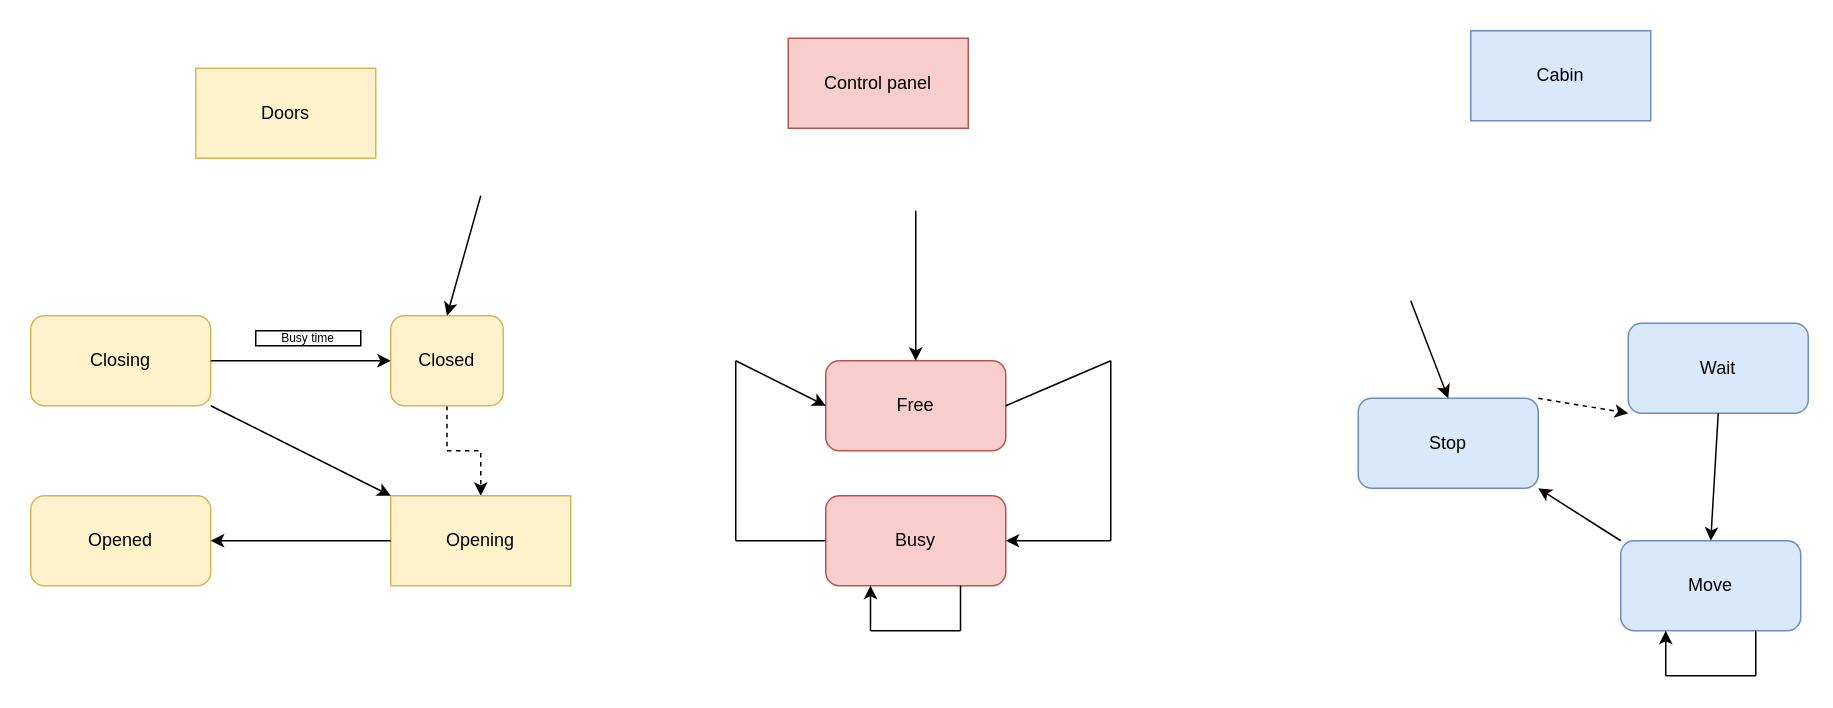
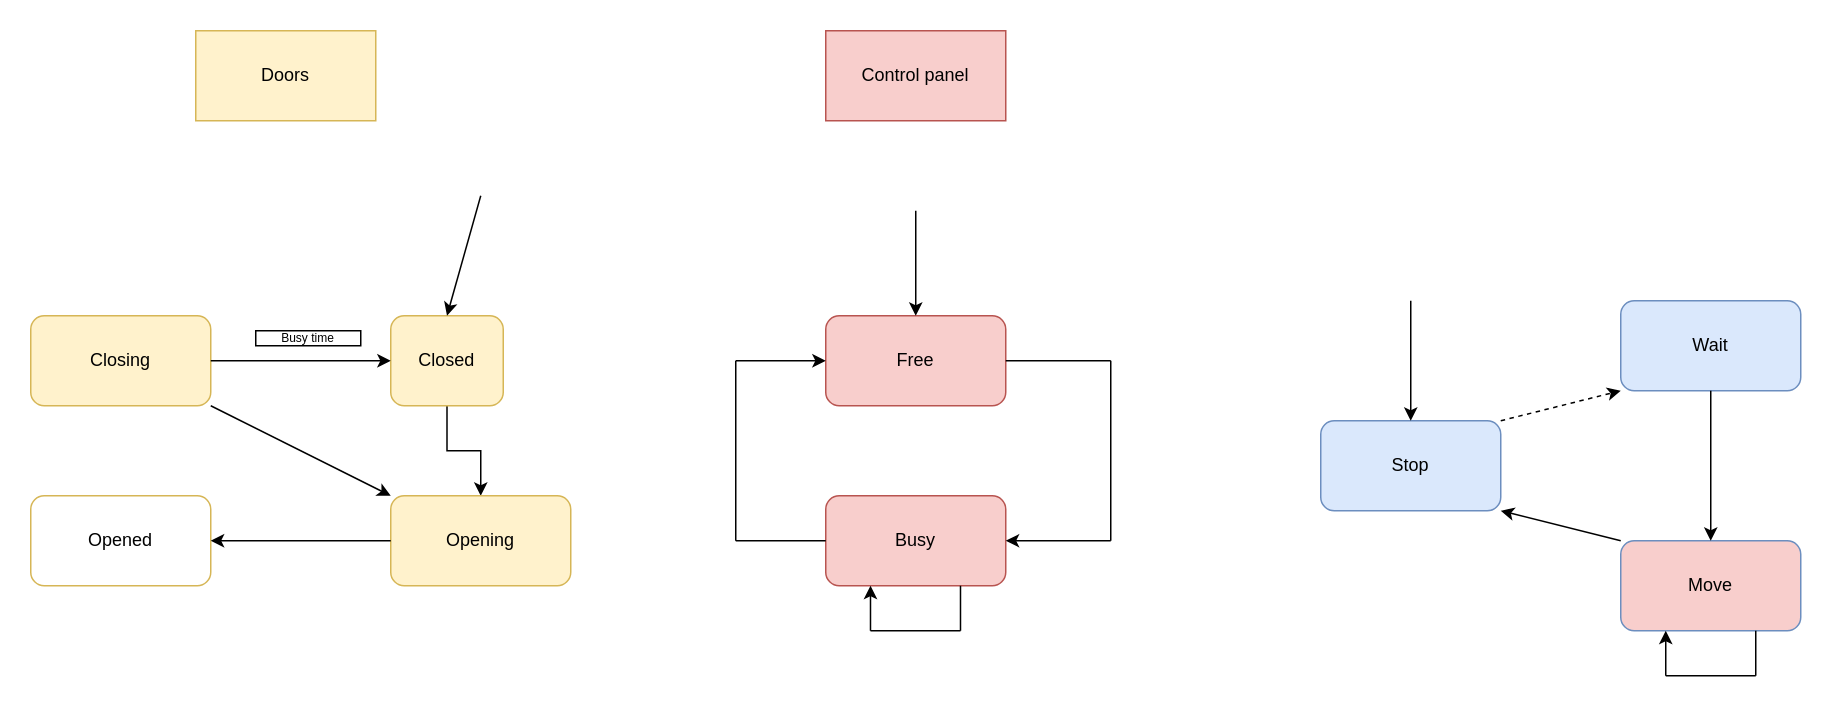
- <mxCell id="32" value="Cabin" style="rounded=0;whiteSpace=wrap;html=1;fillColor=#dae8fc;strokeColor=#6c8ebf;" parent="1" vertex="1"><mxGeometry x="980" y="20" width="120" height="60" as="geometry" /></mxCell>
- <mxCell id="31" value="Control panel" style="rounded=0;whiteSpace=wrap;html=1;fillColor=#f8cecc;strokeColor=#b85450;" parent="1" vertex="1"><mxGeometry x="525" y="25" width="120" height="60" as="geometry" /></mxCell>
+ <mxCell id="31" value="Control panel" style="rounded=0;whiteSpace=wrap;html=1;fillColor=#f8cecc;strokeColor=#b85450;" parent="1" vertex="1"><mxGeometry x="550" y="20" width="120" height="60" as="geometry" /></mxCell>
- <mxCell id="30" value="Doors" style="rounded=0;whiteSpace=wrap;html=1;fillColor=#fff2cc;strokeColor=#d6b656;" parent="1" vertex="1"><mxGeometry x="130" y="45" width="120" height="60" as="geometry" /></mxCell>
+ <mxCell id="30" value="Doors" style="rounded=0;whiteSpace=wrap;html=1;fillColor=#fff2cc;strokeColor=#d6b656;" parent="1" vertex="1"><mxGeometry x="130" y="20" width="120" height="60" as="geometry" /></mxCell>
- <mxCell id="21" value="Wait" style="rounded=1;whiteSpace=wrap;html=1;fillColor=#dae8fc;strokeColor=#6c8ebf;" parent="1" vertex="1"><mxGeometry x="1085" y="215" width="120" height="60" as="geometry" /></mxCell>
+ <mxCell id="21" value="Wait" style="rounded=1;whiteSpace=wrap;html=1;fillColor=#dae8fc;strokeColor=#6c8ebf;" parent="1" vertex="1"><mxGeometry x="1080" y="200" width="120" height="60" as="geometry" /></mxCell>
- <mxCell id="11" value="Free" style="rounded=1;whiteSpace=wrap;html=1;fillColor=#f8cecc;strokeColor=#b85450;" parent="1" vertex="1"><mxGeometry x="550" y="240" width="120" height="60" as="geometry" /></mxCell>
+ <mxCell id="11" value="Free" style="rounded=1;whiteSpace=wrap;html=1;fillColor=#f8cecc;strokeColor=#b85450;" parent="1" vertex="1"><mxGeometry x="550" y="210" width="120" height="60" as="geometry" /></mxCell>
- <mxCell id="20" value="Stop" style="rounded=1;whiteSpace=wrap;html=1;fillColor=#dae8fc;strokeColor=#6c8ebf;" parent="1" vertex="1"><mxGeometry x="905" y="265" width="120" height="60" as="geometry" /></mxCell>
+ <mxCell id="20" value="Stop" style="rounded=1;whiteSpace=wrap;html=1;fillColor=#dae8fc;strokeColor=#6c8ebf;" parent="1" vertex="1"><mxGeometry x="880" y="280" width="120" height="60" as="geometry" /></mxCell>
- <mxCell id="3" value="" style="edgeStyle=orthogonalEdgeStyle;rounded=0;orthogonalLoop=1;jettySize=auto;html=1;dashed=1;" parent="1" source="4" target="6" edge="1"><mxGeometry relative="1" as="geometry" /></mxCell>
+ <mxCell id="3" value="" style="edgeStyle=orthogonalEdgeStyle;rounded=0;orthogonalLoop=1;jettySize=auto;html=1;" parent="1" source="4" target="6" edge="1"><mxGeometry relative="1" as="geometry" /></mxCell>
- <mxCell id="5" value="Opened" style="rounded=1;whiteSpace=wrap;html=1;fillColor=#fff2cc;strokeColor=#d6b656;" parent="1" vertex="1"><mxGeometry x="20" y="330" width="120" height="60" as="geometry" /></mxCell>
+ <mxCell id="5" value="Opened" style="rounded=1;whiteSpace=wrap;html=1;fillColor=#ffffff;strokeColor=#d6b656;" parent="1" vertex="1"><mxGeometry x="20" y="330" width="120" height="60" as="geometry" /></mxCell>
- <mxCell id="6" value="Opening" style="whiteSpace=wrap;html=1;fillColor=#fff2cc;strokeColor=#d6b656;rounded=0;" parent="1" vertex="1"><mxGeometry x="260" y="330" width="120" height="60" as="geometry" /></mxCell>
+ <mxCell id="6" value="Opening" style="rounded=1;whiteSpace=wrap;html=1;fillColor=#fff2cc;strokeColor=#d6b656;" parent="1" vertex="1"><mxGeometry x="260" y="330" width="120" height="60" as="geometry" /></mxCell>
- <mxCell id="22" value="Move" style="rounded=1;whiteSpace=wrap;html=1;fillColor=#dae8fc;strokeColor=#6c8ebf;" parent="1" vertex="1"><mxGeometry x="1080" y="360" width="120" height="60" as="geometry" /></mxCell>
+ <mxCell id="22" value="Move" style="rounded=1;whiteSpace=wrap;html=1;fillColor=#f8cecc;strokeColor=#6c8ebf;" parent="1" vertex="1"><mxGeometry x="1080" y="360" width="120" height="60" as="geometry" /></mxCell>
